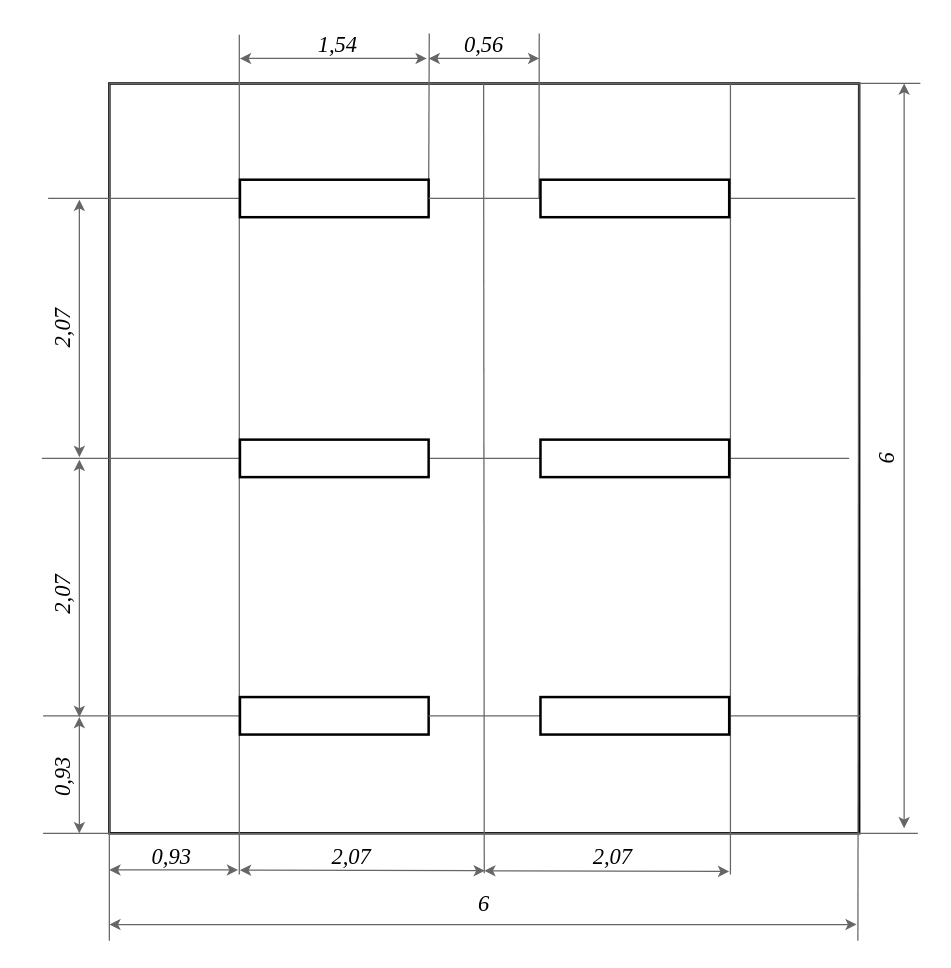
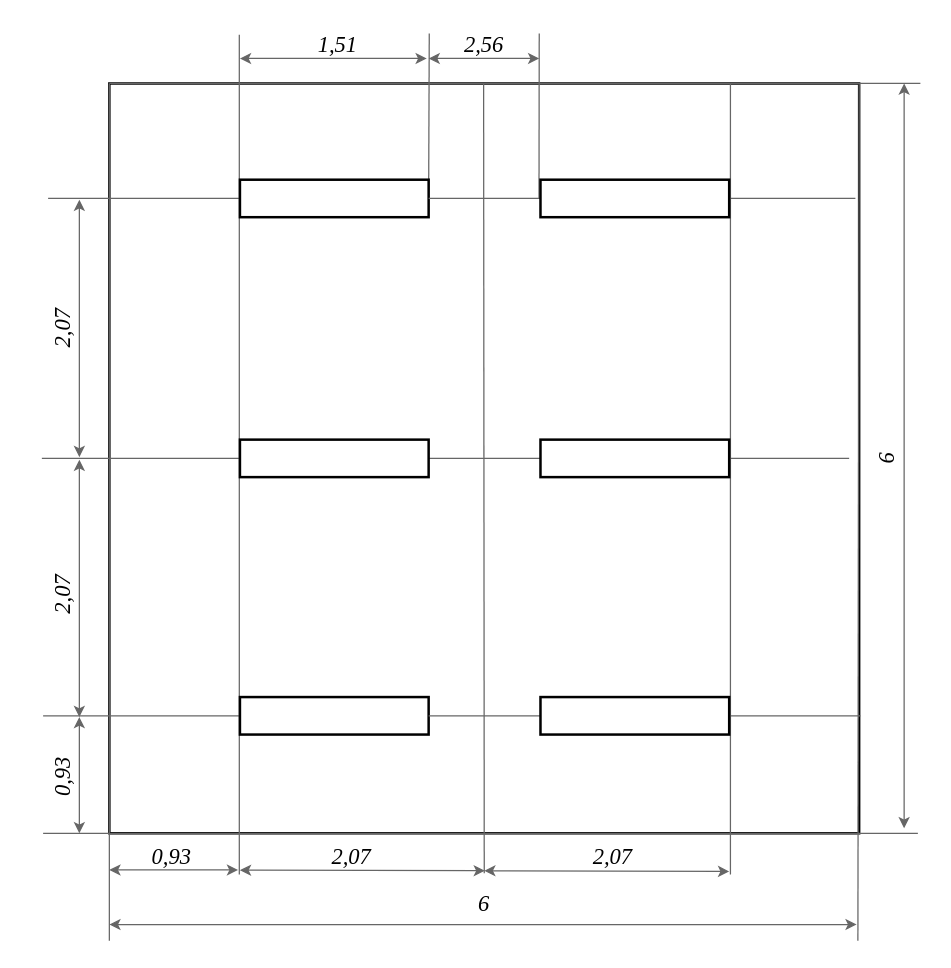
- <mxCell id="25" value="1,54" style="text;html=1;strokeColor=none;fillColor=none;align=center;verticalAlign=middle;whiteSpace=wrap;rounded=0;fontStyle=2;fontFamily=Times New Roman;fontSize=18;" parent="1" vertex="1"><mxGeometry x="240" y="20" width="60" height="30" as="geometry" /></mxCell>
+ <mxCell id="25" value="1,51" style="text;html=1;strokeColor=none;fillColor=none;align=center;verticalAlign=middle;whiteSpace=wrap;rounded=0;fontStyle=2;fontFamily=Times New Roman;fontSize=18;" parent="1" vertex="1"><mxGeometry x="240" y="20" width="60" height="30" as="geometry" /></mxCell>
- <mxCell id="26" value="0,56" style="text;html=1;strokeColor=none;fillColor=none;align=center;verticalAlign=middle;whiteSpace=wrap;rounded=0;fontStyle=2;fontFamily=Times New Roman;fontSize=18;" parent="1" vertex="1"><mxGeometry x="357" y="20" width="60" height="30" as="geometry" /></mxCell>
+ <mxCell id="26" value="2,56" style="text;html=1;strokeColor=none;fillColor=none;align=center;verticalAlign=middle;whiteSpace=wrap;rounded=0;fontStyle=2;fontFamily=Times New Roman;fontSize=18;" parent="1" vertex="1"><mxGeometry x="357" y="20" width="60" height="30" as="geometry" /></mxCell>
